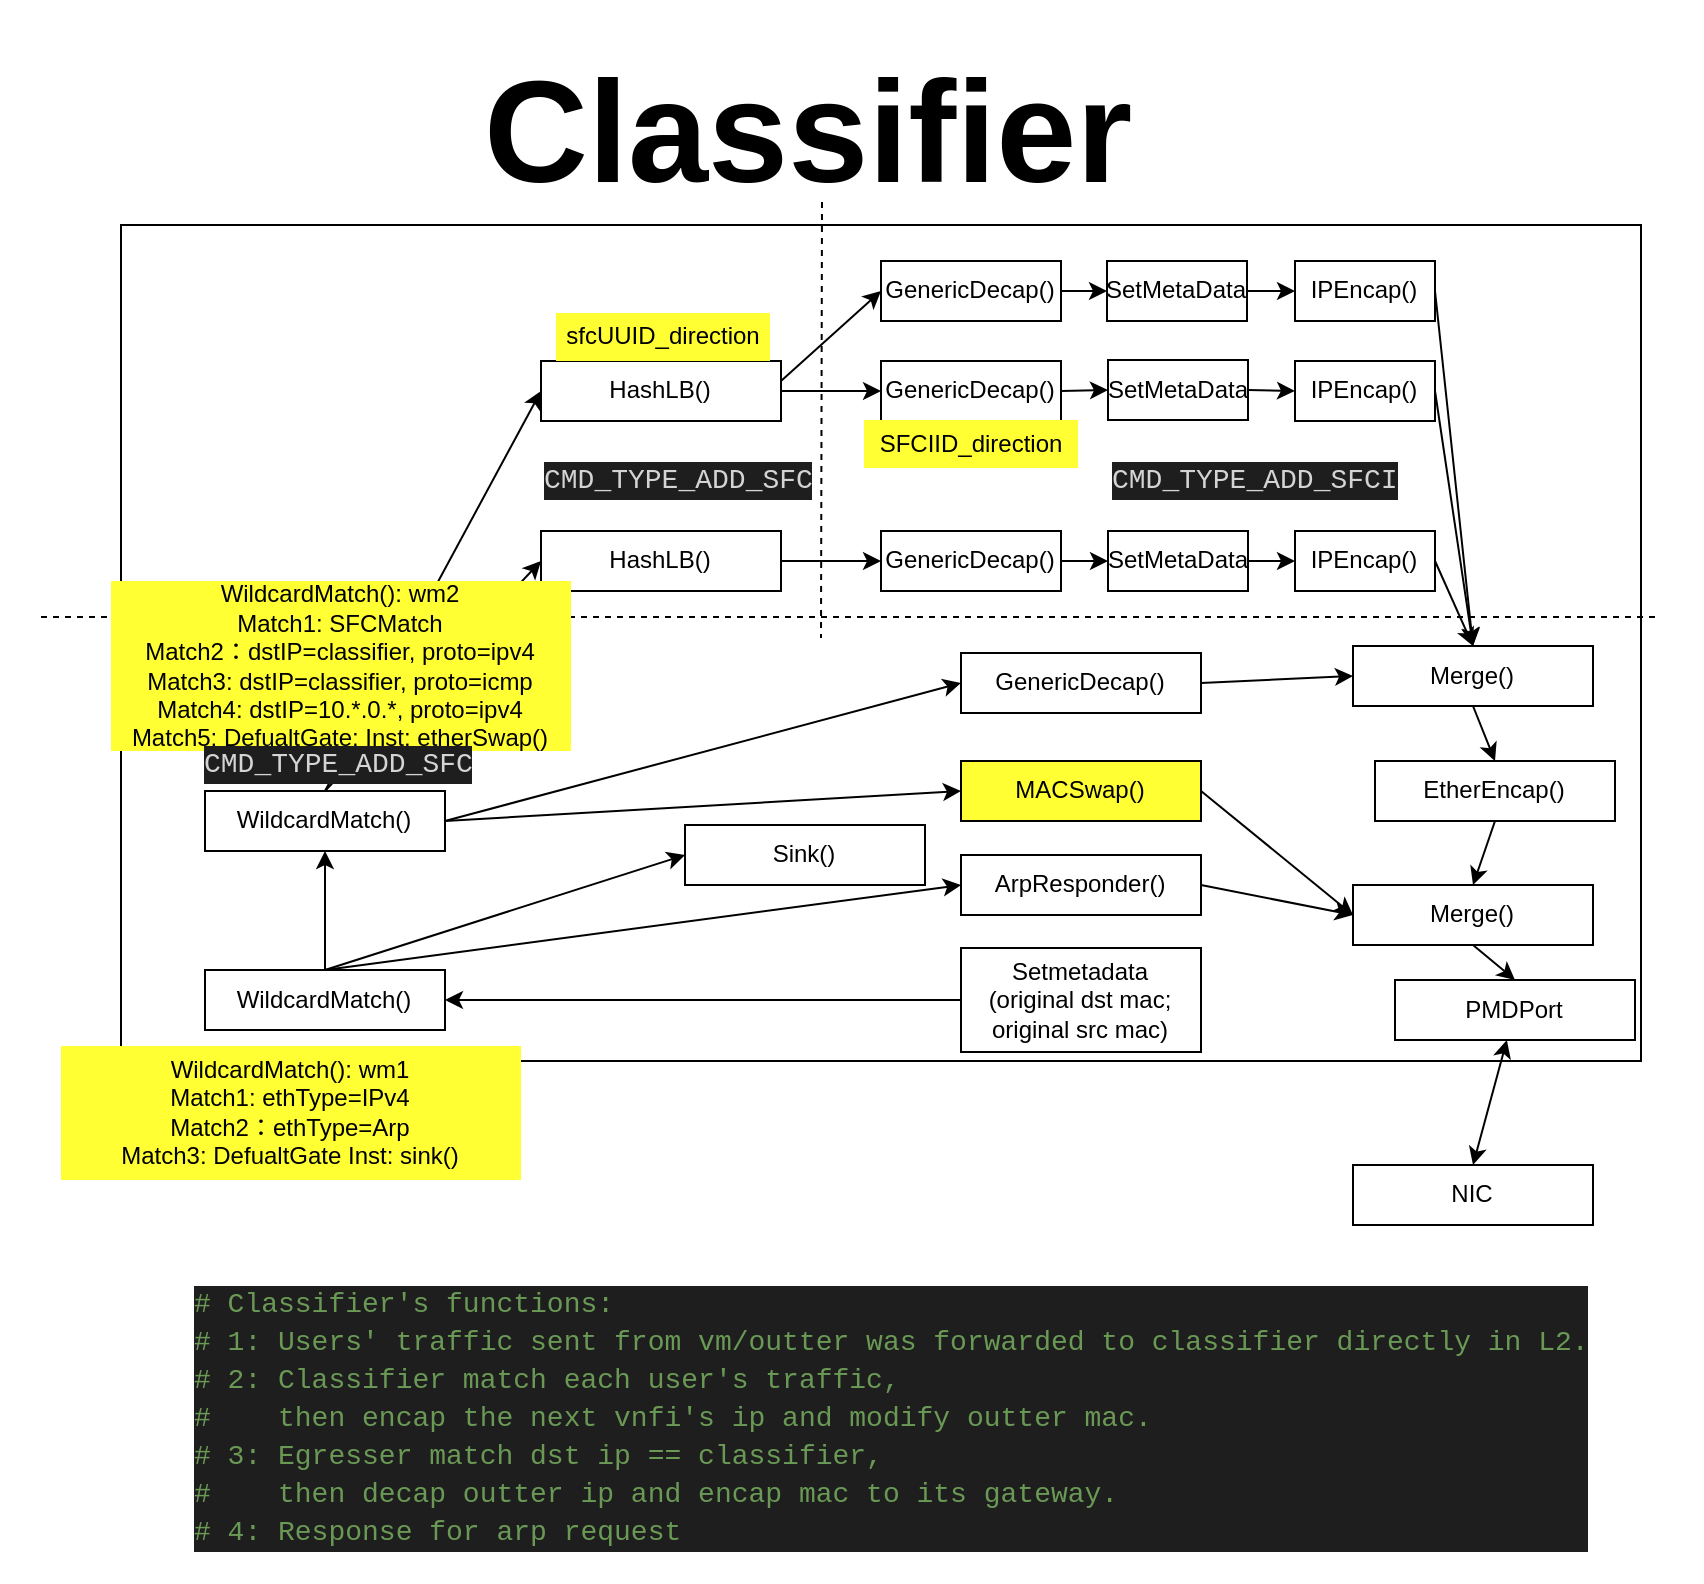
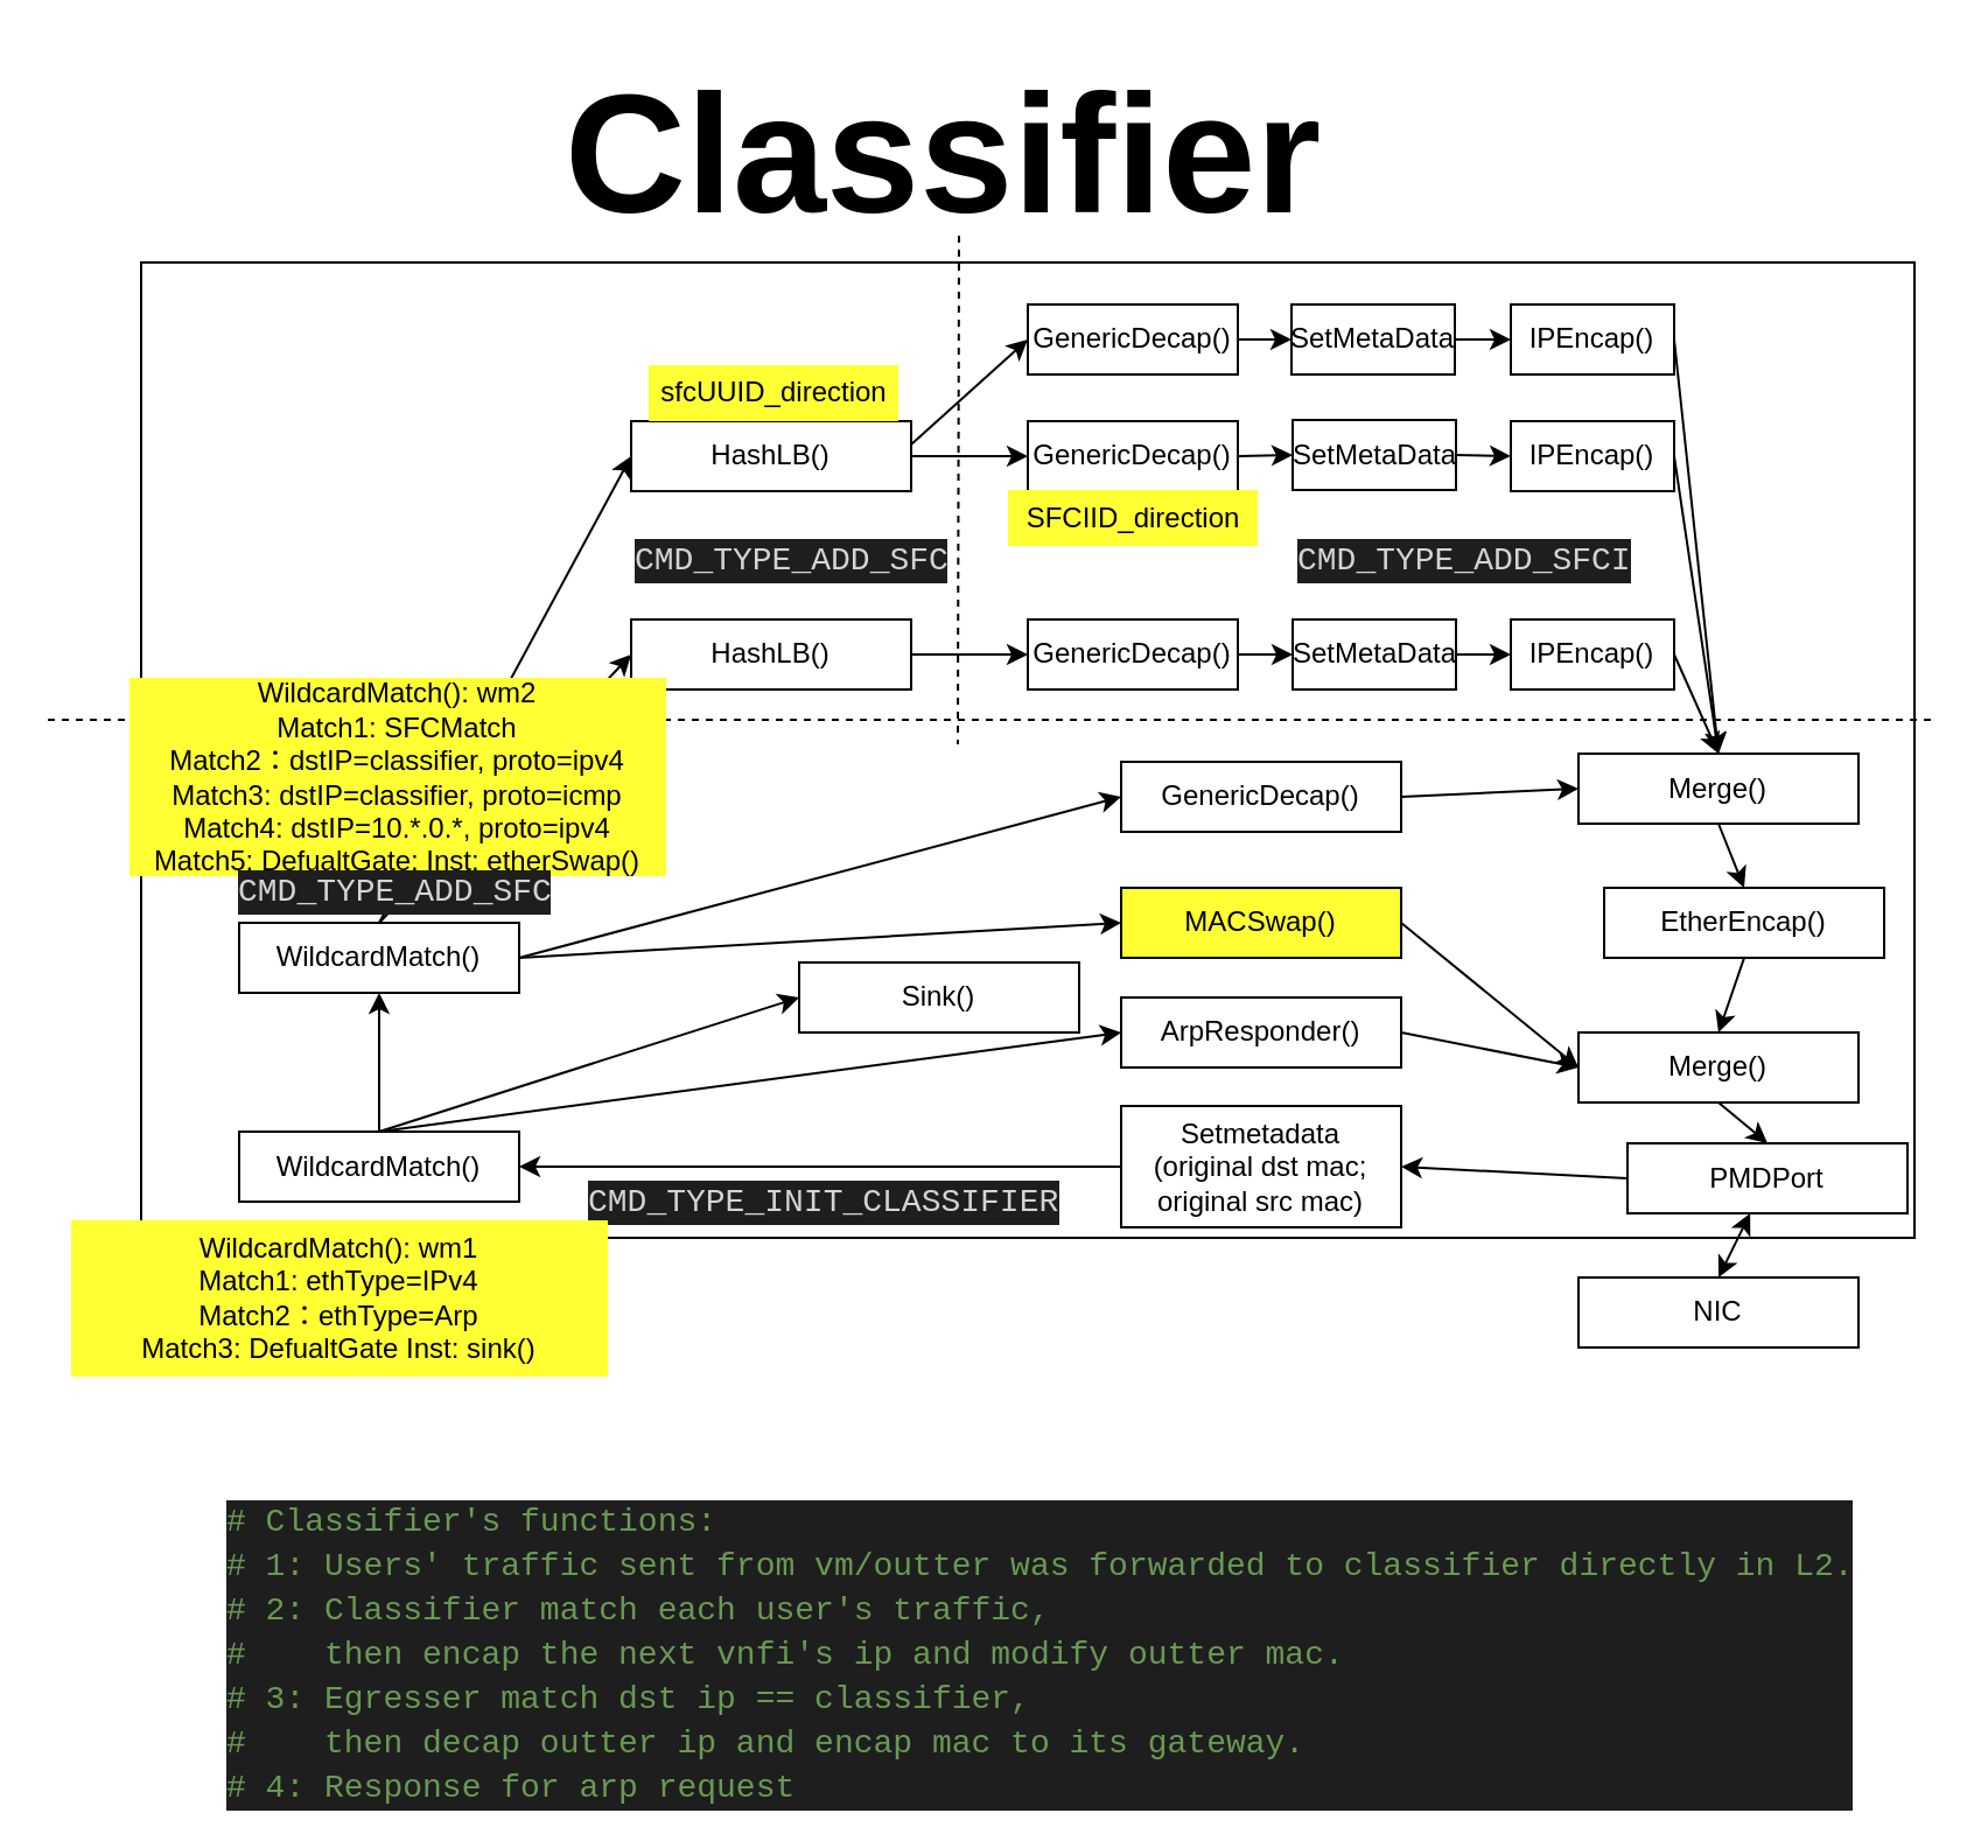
+ <mxCell id="10" value="" style="endArrow=classic;html=1;entryX=1;entryY=0.5;entryDx=0;entryDy=0;exitX=0;exitY=0.5;exitDx=0;exitDy=0;" parent="1" source="3" target="47" edge="1"><mxGeometry width="50" height="50" relative="1" as="geometry"><mxPoint x="219" y="365.5" as="sourcePoint" /><mxPoint x="600" y="485" as="targetPoint" /></mxGeometry></mxCell>
+ <mxCell id="34" value="&lt;div style=&quot;color: rgb(212 , 212 , 212) ; background-color: rgb(30 , 30 , 30) ; font-family: &amp;#34;consolas&amp;#34; , &amp;#34;courier new&amp;#34; , monospace ; font-size: 14px ; line-height: 19px ; white-space: pre&quot;&gt;CMD_TYPE_INIT_CLASSIFIER&lt;/div&gt;" style="text;html=1;resizable=0;points=[];autosize=1;align=left;verticalAlign=top;spacingTop=-4;" parent="1" vertex="1"><mxGeometry x="250" y="502.5" width="200" height="20" as="geometry" /></mxCell>
- <mxCell id="9" value="NIC" style="rounded=0;whiteSpace=wrap;html=1;" parent="1" vertex="1"><mxGeometry x="676" y="582" width="120" height="30" as="geometry" /></mxCell>
+ <mxCell id="9" value="NIC" style="rounded=0;whiteSpace=wrap;html=1;" parent="1" vertex="1"><mxGeometry x="676" y="547" width="120" height="30" as="geometry" /></mxCell>
